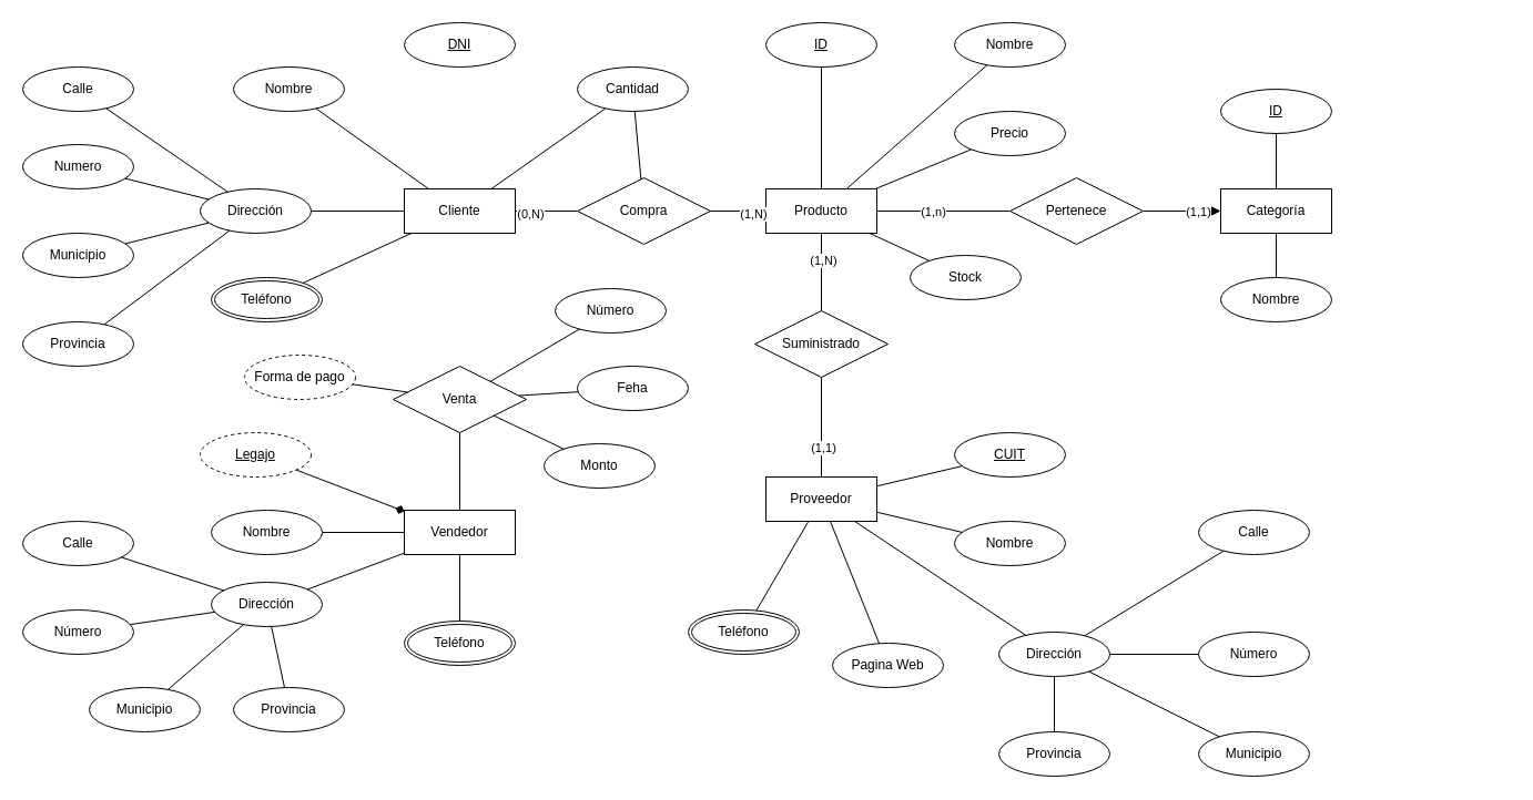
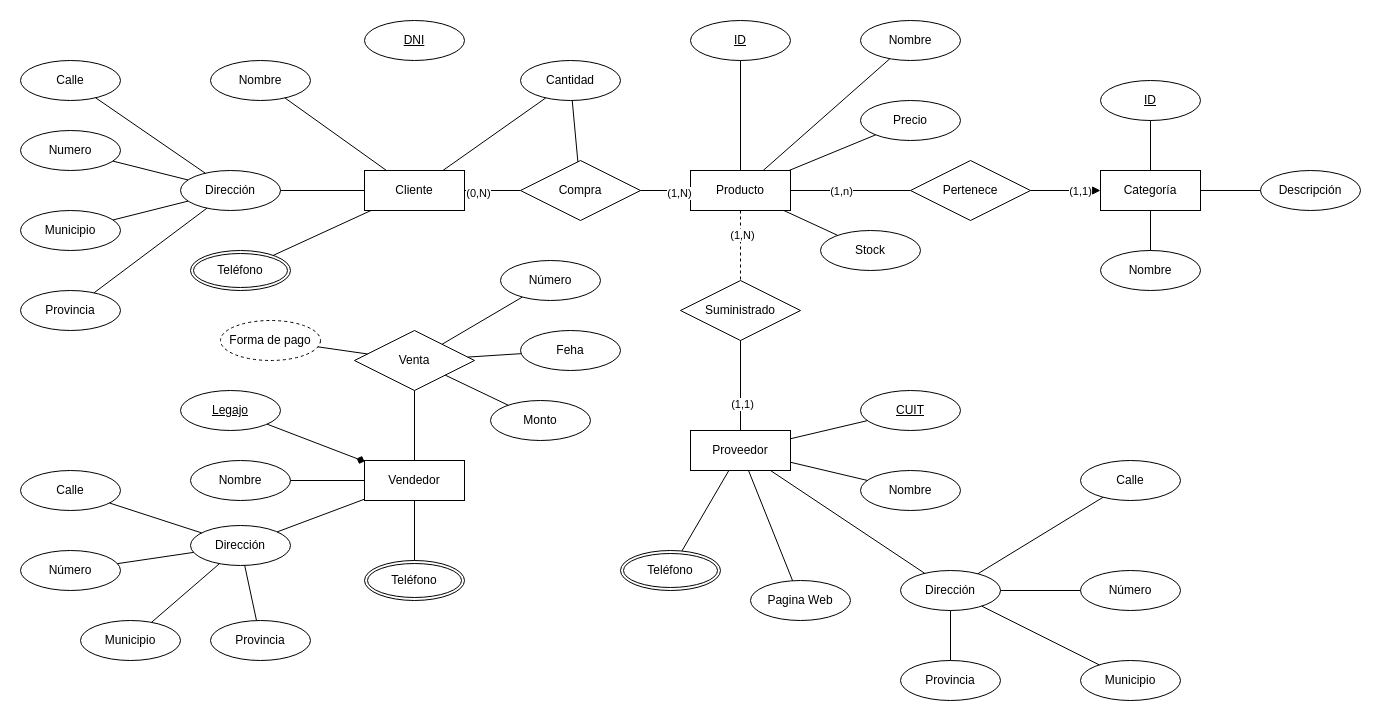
+ <mxCell id="65" value="" style="endArrow=none;html=1;rounded=0;" edge="1" parent="1" source="55" target="63"><mxGeometry relative="1" as="geometry"><mxPoint x="1190" y="300" as="sourcePoint" /><mxPoint x="1350" y="300" as="targetPoint" /></mxGeometry></mxCell>
+ <mxCell id="63" value="Descripción" style="ellipse;whiteSpace=wrap;html=1;align=center;" vertex="1" parent="1"><mxGeometry x="1260" y="170" width="100" height="40" as="geometry" /></mxCell>
- <mxCell id="44" value="" style="endArrow=none;html=1;rounded=0;" edge="1" parent="1" source="3" target="43"><mxGeometry relative="1" as="geometry"><mxPoint x="690" y="270" as="sourcePoint" /><mxPoint x="850" y="270" as="targetPoint" /></mxGeometry></mxCell>
+ <mxCell id="44" value="" style="endArrow=none;html=1;rounded=0;dashed=1;" edge="1" parent="1" source="3" target="43"><mxGeometry relative="1" as="geometry"><mxPoint x="690" y="270" as="sourcePoint" /><mxPoint x="850" y="270" as="targetPoint" /></mxGeometry></mxCell>
- <mxCell id="72" value="Legajo" style="ellipse;whiteSpace=wrap;html=1;align=center;fontStyle=4;dashed=1;" vertex="1" parent="1"><mxGeometry x="180" y="390" width="100" height="40" as="geometry" /></mxCell>
+ <mxCell id="72" value="Legajo" style="ellipse;whiteSpace=wrap;html=1;align=center;fontStyle=4;" vertex="1" parent="1"><mxGeometry x="180" y="390" width="100" height="40" as="geometry" /></mxCell>
